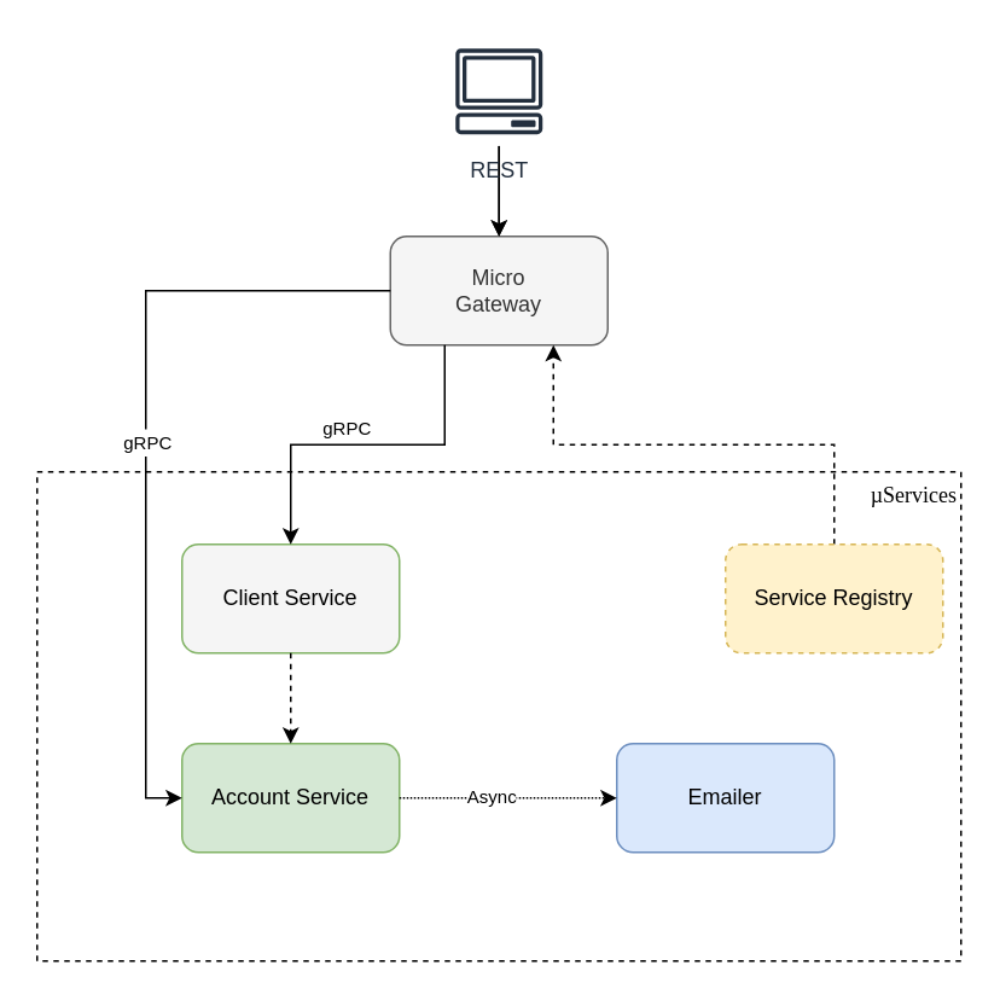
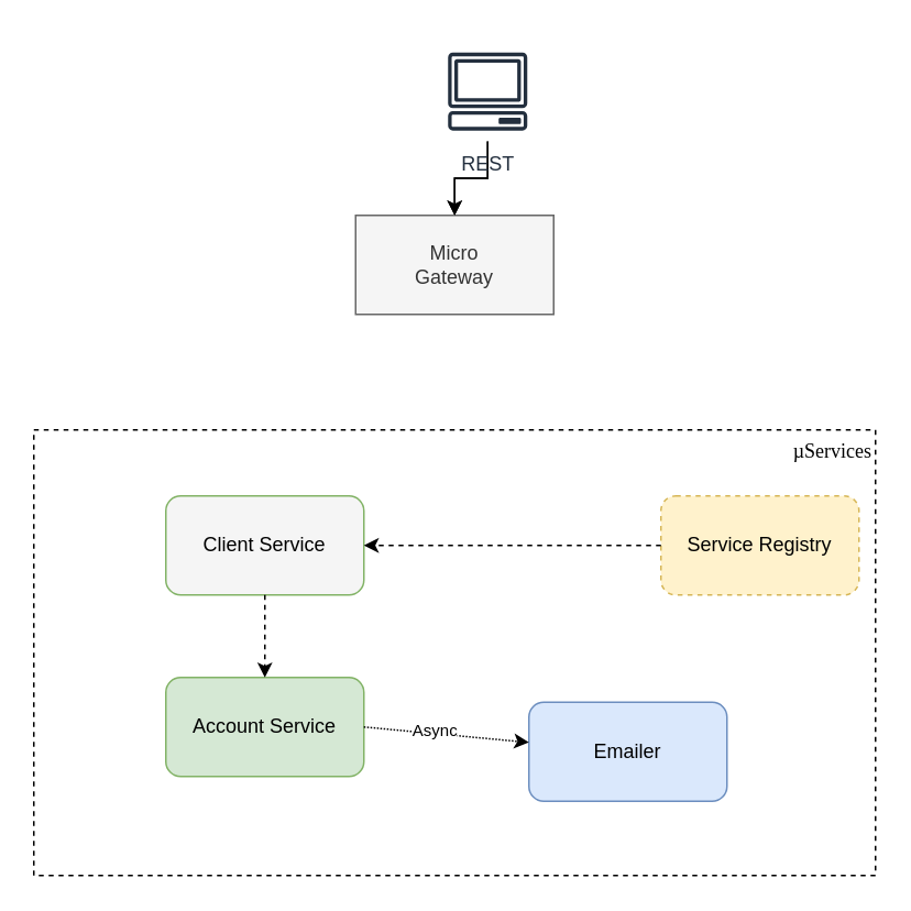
- <mxCell id="19" value="REST" style="outlineConnect=0;fontColor=#232F3E;gradientColor=none;strokeColor=#232F3E;fillColor=#ffffff;dashed=0;verticalLabelPosition=bottom;verticalAlign=top;align=center;html=1;fontSize=12;fontStyle=0;aspect=fixed;shape=mxgraph.aws4.resourceIcon;resIcon=mxgraph.aws4.client;" parent="1" vertex="1"><mxGeometry x="245" y="20" width="60" height="60" as="geometry" /></mxCell>
+ <mxCell id="19" value="REST" style="outlineConnect=0;fontColor=#232F3E;gradientColor=none;strokeColor=#232F3E;fillColor=#ffffff;dashed=0;verticalLabelPosition=bottom;verticalAlign=top;align=center;html=1;fontSize=12;fontStyle=0;aspect=fixed;shape=mxgraph.aws4.resourceIcon;resIcon=mxgraph.aws4.client;" parent="1" vertex="1"><mxGeometry x="265" y="25" width="60" height="60" as="geometry" /></mxCell>
- <mxCell id="2" value="Micro&lt;br&gt;Gateway" style="rounded=1;whiteSpace=wrap;html=1;fillColor=#f5f5f5;strokeColor=#666666;fontColor=#333333;" parent="1" vertex="1"><mxGeometry x="215" y="130" width="120" height="60" as="geometry" /></mxCell>
+ <mxCell id="2" value="Micro&lt;br&gt;Gateway" style="whiteSpace=wrap;html=1;fillColor=#f5f5f5;strokeColor=#666666;fontColor=#333333;rounded=0;" parent="1" vertex="1"><mxGeometry x="215" y="130" width="120" height="60" as="geometry" /></mxCell>
- <mxCell id="14" style="edgeStyle=orthogonalEdgeStyle;rounded=0;orthogonalLoop=1;jettySize=auto;html=1;entryX=0;entryY=0.5;entryDx=0;entryDy=0;exitX=0;exitY=0.5;exitDx=0;exitDy=0;" parent="1" source="2" target="5" edge="1"><mxGeometry relative="1" as="geometry"><mxPoint x="230" y="160" as="sourcePoint" /></mxGeometry></mxCell>
- <mxCell id="15" value="&lt;font style=&quot;font-size: 10px&quot;&gt;gRPC&lt;/font&gt;" style="text;html=1;resizable=0;points=[];align=center;verticalAlign=middle;labelBackgroundColor=#ffffff;" parent="14" vertex="1" connectable="0"><mxGeometry x="-0.319" y="70" relative="1" as="geometry"><mxPoint x="-70" y="70" as="offset" /></mxGeometry></mxCell>
- <mxCell id="8" style="edgeStyle=orthogonalEdgeStyle;rounded=0;orthogonalLoop=1;jettySize=auto;html=1;exitX=0.25;exitY=1;exitDx=0;exitDy=0;" parent="1" source="2" target="4" edge="1"><mxGeometry relative="1" as="geometry" /></mxCell>
- <mxCell id="9" value="&lt;font style=&quot;font-size: 10px&quot;&gt;gRPC&lt;/font&gt;" style="text;html=1;resizable=0;points=[];align=center;verticalAlign=middle;labelBackgroundColor=#ffffff;" parent="8" vertex="1" connectable="0"><mxGeometry x="-0.526" y="-27" relative="1" as="geometry"><mxPoint x="-28" y="-1" as="offset" /></mxGeometry></mxCell>
- <mxCell id="12" style="edgeStyle=orthogonalEdgeStyle;rounded=0;orthogonalLoop=1;jettySize=auto;html=1;exitX=0.5;exitY=0;exitDx=0;exitDy=0;dashed=1;entryX=0.75;entryY=1;entryDx=0;entryDy=0;" parent="1" source="13" target="2" edge="1"><mxGeometry relative="1" as="geometry"><mxPoint x="400" y="180" as="targetPoint" /></mxGeometry></mxCell>
+ <mxCell id="16" style="edgeStyle=orthogonalEdgeStyle;rounded=0;orthogonalLoop=1;jettySize=auto;html=1;dashed=1;entryX=1;entryY=0.5;entryDx=0;entryDy=0;" parent="1" source="13" target="4" edge="1"><mxGeometry relative="1" as="geometry"><mxPoint x="335" y="200" as="targetPoint" /><mxPoint x="410" y="310" as="sourcePoint" /></mxGeometry></mxCell>
- <mxCell id="6" value="Emailer" style="rounded=1;whiteSpace=wrap;html=1;fillColor=#dae8fc;strokeColor=#6c8ebf;" parent="1" vertex="1"><mxGeometry x="340" y="410" width="120" height="60" as="geometry" /></mxCell>
+ <mxCell id="6" value="Emailer" style="rounded=1;whiteSpace=wrap;html=1;fillColor=#dae8fc;strokeColor=#6c8ebf;" parent="1" vertex="1"><mxGeometry x="320" y="425" width="120" height="60" as="geometry" /></mxCell>
